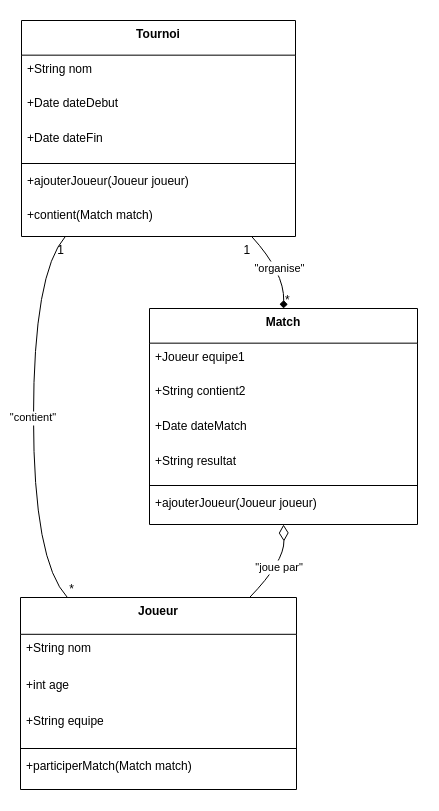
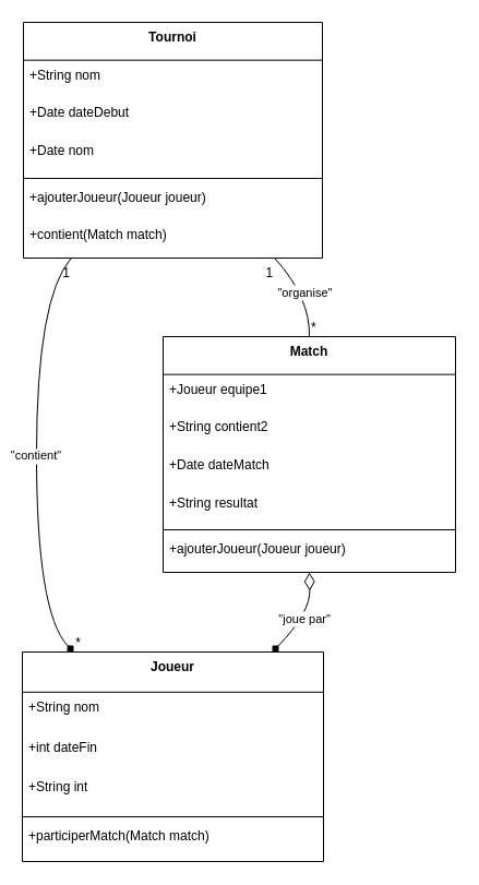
- <mxCell id="5" value="+Date dateFin" style="text;strokeColor=none;fillColor=none;align=left;verticalAlign=top;spacingLeft=4;spacingRight=4;overflow=hidden;rotatable=0;points=[[0,0.5],[1,0.5]];portConstraint=eastwest;" parent="2" vertex="1"><mxGeometry y="104" width="274" height="35" as="geometry" /></mxCell>
+ <mxCell id="5" value="+Date nom" style="text;strokeColor=none;fillColor=none;align=left;verticalAlign=top;spacingLeft=4;spacingRight=4;overflow=hidden;rotatable=0;points=[[0,0.5],[1,0.5]];portConstraint=eastwest;" parent="2" vertex="1"><mxGeometry y="104" width="274" height="35" as="geometry" /></mxCell>
- <mxCell id="25" value="&quot;organise&quot;" style="curved=1;startArrow=none;endArrow=diamond;exitX=0.84;exitY=1;entryX=0.5;entryY=0;" parent="1" source="2" target="15" edge="1"><mxGeometry relative="1" as="geometry"><Array as="points"><mxPoint x="284" y="272" /></Array></mxGeometry></mxCell>
+ <mxCell id="25" value="&quot;organise&quot;" style="curved=1;startArrow=none;endArrow=none;exitX=0.84;exitY=1;entryX=0.5;entryY=0;" parent="1" source="2" target="15" edge="1"><mxGeometry relative="1" as="geometry"><Array as="points"><mxPoint x="284" y="272" /></Array></mxGeometry></mxCell>
- <mxCell id="22" value="&quot;contient&quot;" style="curved=1;startArrow=none;endArrow=none;exitX=0.16;exitY=1;entryX=0.17;entryY=0;" parent="1" source="2" target="9" edge="1"><mxGeometry relative="1" as="geometry"><Array as="points"><mxPoint x="33" y="272" /><mxPoint x="33" y="561" /></Array></mxGeometry></mxCell>
+ <mxCell id="22" value="&quot;contient&quot;" style="curved=1;startArrow=none;endArrow=diamond;exitX=0.16;exitY=1;entryX=0.17;entryY=0;" parent="1" source="2" target="9" edge="1"><mxGeometry relative="1" as="geometry"><Array as="points"><mxPoint x="33" y="272" /><mxPoint x="33" y="561" /></Array></mxGeometry></mxCell>
- <mxCell id="28" value="&quot;joue par&quot;" style="curved=1;startArrow=diamondThin;startSize=14;startFill=0;endArrow=none;exitX=0.5;exitY=1;entryX=0.83;entryY=0;" parent="1" source="15" target="9" edge="1"><mxGeometry relative="1" as="geometry"><Array as="points"><mxPoint x="284" y="561" /></Array></mxGeometry></mxCell>
+ <mxCell id="28" value="&quot;joue par&quot;" style="curved=1;startArrow=diamondThin;startSize=14;startFill=0;endArrow=diamond;exitX=0.5;exitY=1;entryX=0.83;entryY=0;" parent="1" source="15" target="9" edge="1"><mxGeometry relative="1" as="geometry"><Array as="points"><mxPoint x="284" y="561" /></Array></mxGeometry></mxCell>
- <mxCell id="11" value="+int age" style="text;strokeColor=none;fillColor=none;align=left;verticalAlign=top;spacingLeft=4;spacingRight=4;overflow=hidden;rotatable=0;points=[[0,0.5],[1,0.5]];portConstraint=eastwest;" parent="9" vertex="1"><mxGeometry y="74" width="276" height="37" as="geometry" /></mxCell>
+ <mxCell id="11" value="+int dateFin" style="text;strokeColor=none;fillColor=none;align=left;verticalAlign=top;spacingLeft=4;spacingRight=4;overflow=hidden;rotatable=0;points=[[0,0.5],[1,0.5]];portConstraint=eastwest;" parent="9" vertex="1"><mxGeometry y="74" width="276" height="37" as="geometry" /></mxCell>
- <mxCell id="12" value="+String equipe" style="text;strokeColor=none;fillColor=none;align=left;verticalAlign=top;spacingLeft=4;spacingRight=4;overflow=hidden;rotatable=0;points=[[0,0.5],[1,0.5]];portConstraint=eastwest;" parent="9" vertex="1"><mxGeometry y="110" width="276" height="37" as="geometry" /></mxCell>
+ <mxCell id="12" value="+String int" style="text;strokeColor=none;fillColor=none;align=left;verticalAlign=top;spacingLeft=4;spacingRight=4;overflow=hidden;rotatable=0;points=[[0,0.5],[1,0.5]];portConstraint=eastwest;" parent="9" vertex="1"><mxGeometry y="110" width="276" height="37" as="geometry" /></mxCell>
